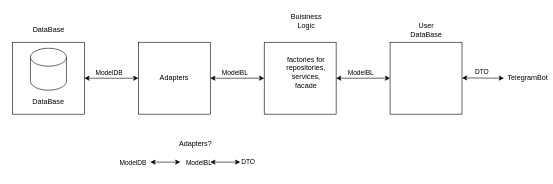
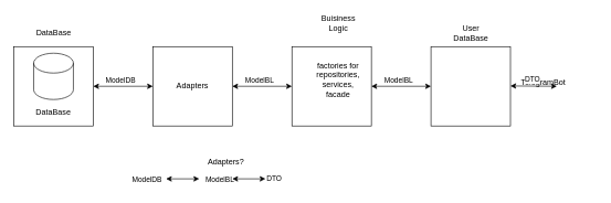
- <mxCell id="19" value="TelegramBot" style="text;html=1;strokeColor=none;fillColor=none;align=center;verticalAlign=middle;whiteSpace=wrap;rounded=0;" parent="1" vertex="1"><mxGeometry x="860" y="120" width="40" height="20" as="geometry" /></mxCell>
+ <mxCell id="19" value="TelegramBot" style="text;html=1;strokeColor=none;fillColor=none;align=center;verticalAlign=middle;whiteSpace=wrap;rounded=0;" parent="1" vertex="1"><mxGeometry x="800" y="115" width="40" height="20" as="geometry" /></mxCell>
- <mxCell id="27" value="Adapters?" style="text;html=1;align=center;verticalAlign=middle;resizable=0;points=[];autosize=1;" parent="1" vertex="1"><mxGeometry x="290" y="230" width="70" height="20" as="geometry" /></mxCell>
+ <mxCell id="27" value="Adapters?" style="text;html=1;align=center;verticalAlign=middle;resizable=0;points=[];autosize=1;" parent="1" vertex="1"><mxGeometry x="305" y="235" width="70" height="20" as="geometry" /></mxCell>
